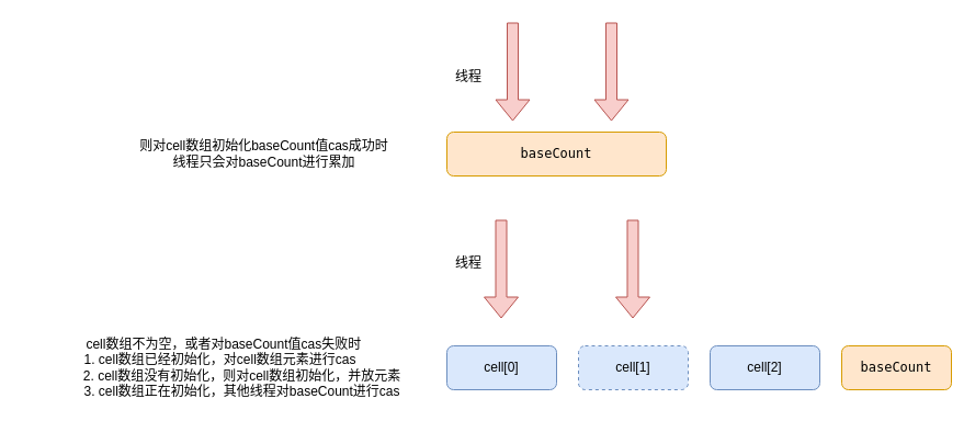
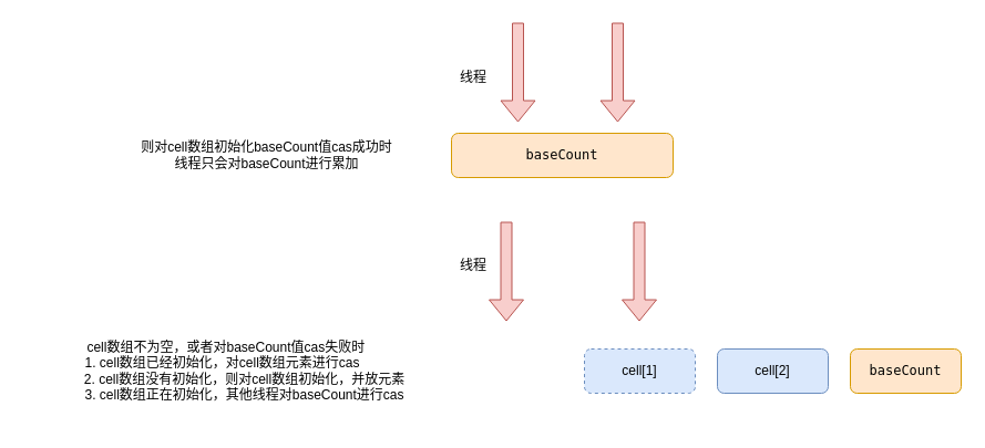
- <mxCell id="5" value="&lt;pre&gt;&lt;span style=&quot;font-family: &amp;#34;helvetica&amp;#34;&quot;&gt;cell[0]&lt;/span&gt;&lt;br&gt;&lt;/pre&gt;" style="rounded=1;whiteSpace=wrap;html=1;fillColor=#dae8fc;strokeColor=#6c8ebf;" vertex="1" parent="1"><mxGeometry x="407" y="315" width="100" height="40" as="geometry" /></mxCell>
